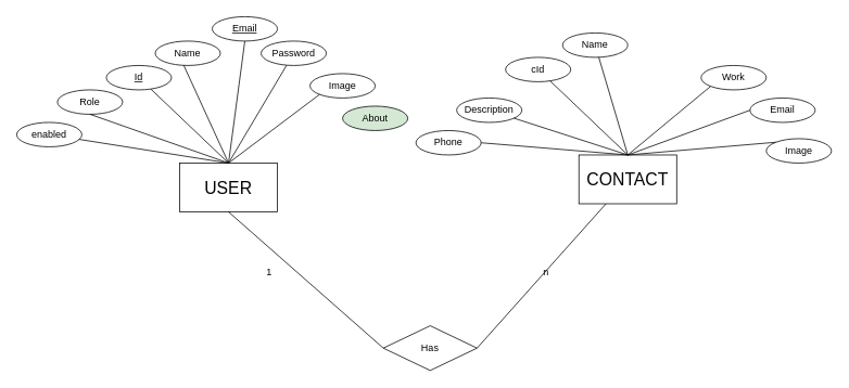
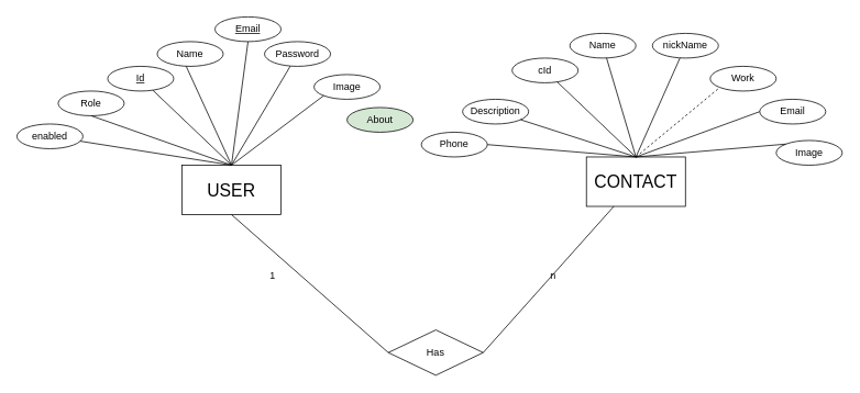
+ <mxCell id="23" value="nickName" style="ellipse;whiteSpace=wrap;html=1;" vertex="1" parent="1"><mxGeometry x="790" y="40" width="80" height="30" as="geometry" /></mxCell>
+ <mxCell id="31" value="" style="endArrow=none;html=1;rounded=0;exitX=0.5;exitY=0;exitDx=0;exitDy=0;" edge="1" parent="1" source="3" target="23"><mxGeometry width="50" height="50" relative="1" as="geometry"><mxPoint x="765" y="197" as="sourcePoint" /><mxPoint x="740" y="70" as="targetPoint" /></mxGeometry></mxCell>
- <mxCell id="32" value="" style="endArrow=none;html=1;rounded=0;exitX=0.5;exitY=0;exitDx=0;exitDy=0;entryX=0;entryY=1;entryDx=0;entryDy=0;" edge="1" parent="1" source="3" target="24"><mxGeometry width="50" height="50" relative="1" as="geometry"><mxPoint x="780" y="200" as="sourcePoint" /><mxPoint x="833" y="80" as="targetPoint" /></mxGeometry></mxCell>
+ <mxCell id="32" value="" style="endArrow=none;html=1;rounded=0;exitX=0.5;exitY=0;exitDx=0;exitDy=0;entryX=0;entryY=1;entryDx=0;entryDy=0;dashed=1;" edge="1" parent="1" source="3" target="24"><mxGeometry width="50" height="50" relative="1" as="geometry"><mxPoint x="780" y="200" as="sourcePoint" /><mxPoint x="833" y="80" as="targetPoint" /></mxGeometry></mxCell>
